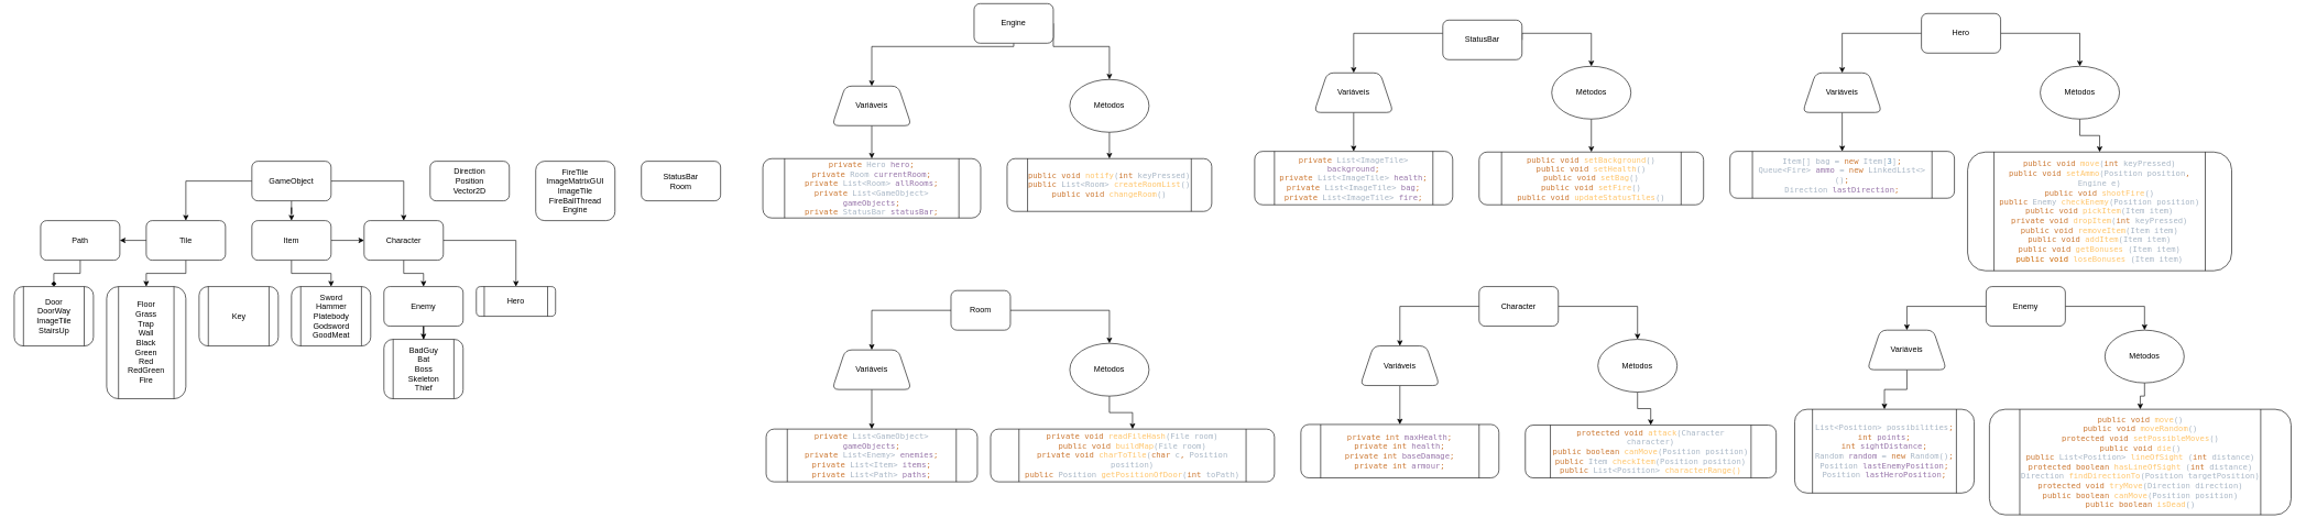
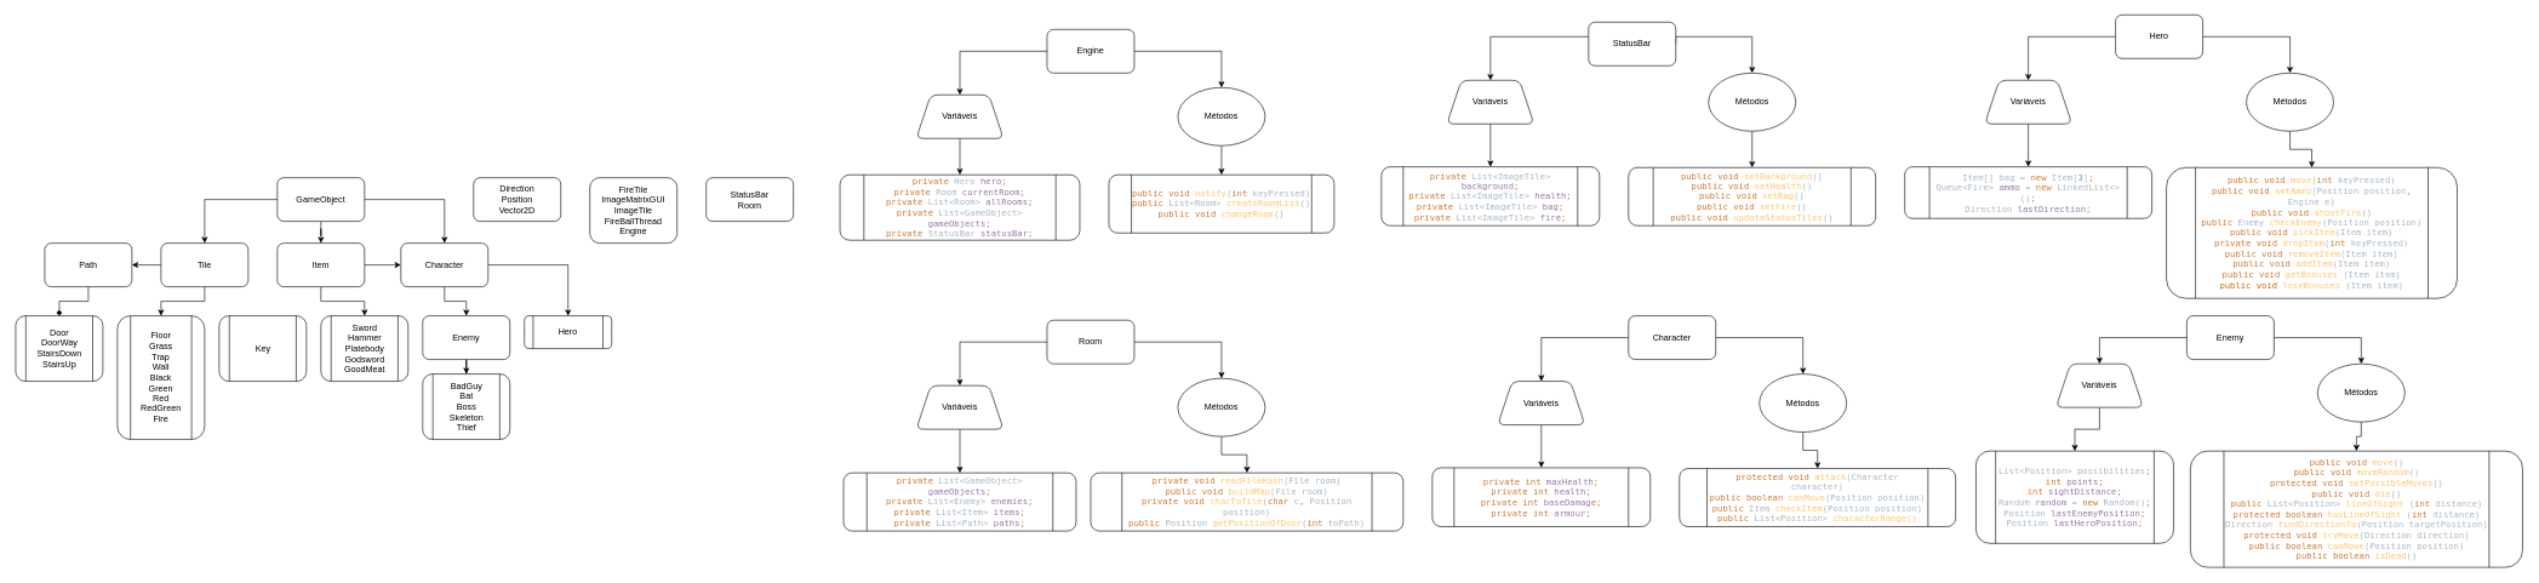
- <mxCell id="30" value="Engine" style="rounded=1;whiteSpace=wrap;html=1;" vertex="1" parent="1"><mxGeometry x="1474" y="5" width="120" height="60" as="geometry" /></mxCell>
+ <mxCell id="30" value="Engine" style="rounded=1;whiteSpace=wrap;html=1;" vertex="1" parent="1"><mxGeometry x="1439" y="40" width="120" height="60" as="geometry" /></mxCell>
- <mxCell id="48" value="Room" style="rounded=1;whiteSpace=wrap;html=1;" vertex="1" parent="1"><mxGeometry x="1439" y="440" width="90" height="60" as="geometry" /></mxCell>
+ <mxCell id="48" value="Room" style="rounded=1;whiteSpace=wrap;html=1;" vertex="1" parent="1"><mxGeometry x="1439" y="440" width="120" height="60" as="geometry" /></mxCell>
- <mxCell id="23" value="Door&lt;br&gt;DoorWay&lt;br&gt;ImageTile&lt;br&gt;StairsUp" style="shape=process;whiteSpace=wrap;html=1;backgroundOutline=1;rounded=1;" vertex="1" parent="1"><mxGeometry x="20" y="434" width="120" height="90" as="geometry" /></mxCell>
+ <mxCell id="23" value="Door&lt;br&gt;DoorWay&lt;br&gt;StairsDown&lt;br&gt;StairsUp" style="shape=process;whiteSpace=wrap;html=1;backgroundOutline=1;rounded=1;" vertex="1" parent="1"><mxGeometry x="20" y="434" width="120" height="90" as="geometry" /></mxCell>
